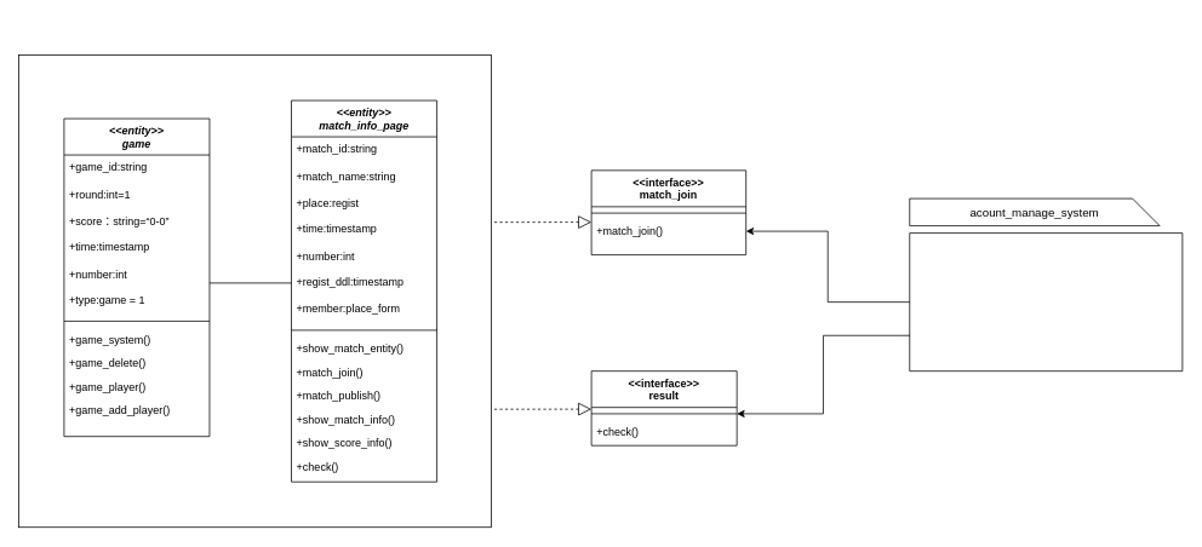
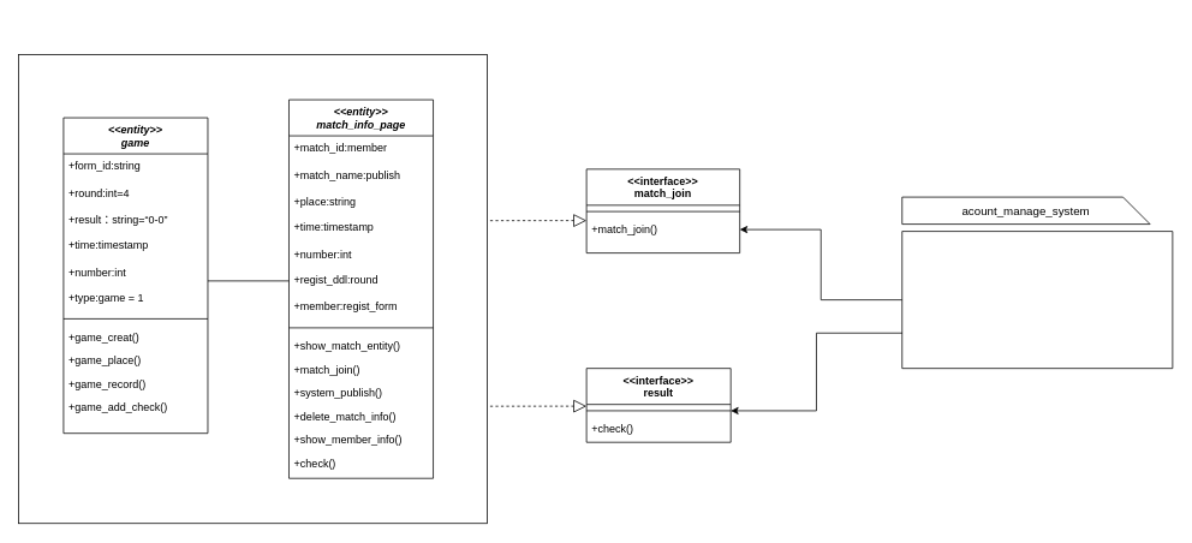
- <mxCell id="8" value="+match_id:string&#10;" style="text;align=left;verticalAlign=top;spacingLeft=4;spacingRight=4;overflow=hidden;rotatable=0;points=[[0,0.5],[1,0.5]];portConstraint=eastwest;rounded=0;shadow=0;html=0;" parent="7" vertex="1"><mxGeometry y="40" width="160" height="30" as="geometry" /></mxCell>
+ <mxCell id="8" value="+match_id:member&#10;" style="text;align=left;verticalAlign=top;spacingLeft=4;spacingRight=4;overflow=hidden;rotatable=0;points=[[0,0.5],[1,0.5]];portConstraint=eastwest;rounded=0;shadow=0;html=0;" parent="7" vertex="1"><mxGeometry y="40" width="160" height="30" as="geometry" /></mxCell>
- <mxCell id="23" value="+game_id:string&#10;" style="text;align=left;verticalAlign=top;spacingLeft=4;spacingRight=4;overflow=hidden;rotatable=0;points=[[0,0.5],[1,0.5]];portConstraint=eastwest;rounded=0;shadow=0;html=0;" parent="22" vertex="1"><mxGeometry y="40" width="160" height="30" as="geometry" /></mxCell>
+ <mxCell id="23" value="+form_id:string&#10;" style="text;align=left;verticalAlign=top;spacingLeft=4;spacingRight=4;overflow=hidden;rotatable=0;points=[[0,0.5],[1,0.5]];portConstraint=eastwest;rounded=0;shadow=0;html=0;" parent="22" vertex="1"><mxGeometry y="40" width="160" height="30" as="geometry" /></mxCell>
- <mxCell id="9" value="+match_name:string&#10;" style="text;align=left;verticalAlign=top;spacingLeft=4;spacingRight=4;overflow=hidden;rotatable=0;points=[[0,0.5],[1,0.5]];portConstraint=eastwest;rounded=0;shadow=0;html=0;" parent="7" vertex="1"><mxGeometry y="70" width="160" height="30" as="geometry" /></mxCell>
+ <mxCell id="9" value="+match_name:publish&#10;" style="text;align=left;verticalAlign=top;spacingLeft=4;spacingRight=4;overflow=hidden;rotatable=0;points=[[0,0.5],[1,0.5]];portConstraint=eastwest;rounded=0;shadow=0;html=0;" parent="7" vertex="1"><mxGeometry y="70" width="160" height="30" as="geometry" /></mxCell>
- <mxCell id="24" value="+round:int=1" style="text;align=left;verticalAlign=top;spacingLeft=4;spacingRight=4;overflow=hidden;rotatable=0;points=[[0,0.5],[1,0.5]];portConstraint=eastwest;rounded=0;shadow=0;html=0;" parent="22" vertex="1"><mxGeometry y="70" width="160" height="30" as="geometry" /></mxCell>
+ <mxCell id="24" value="+round:int=4" style="text;align=left;verticalAlign=top;spacingLeft=4;spacingRight=4;overflow=hidden;rotatable=0;points=[[0,0.5],[1,0.5]];portConstraint=eastwest;rounded=0;shadow=0;html=0;" parent="22" vertex="1"><mxGeometry y="70" width="160" height="30" as="geometry" /></mxCell>
- <mxCell id="10" value="+place:regist" style="text;align=left;verticalAlign=top;spacingLeft=4;spacingRight=4;overflow=hidden;rotatable=0;points=[[0,0.5],[1,0.5]];portConstraint=eastwest;rounded=0;shadow=0;html=0;" parent="7" vertex="1"><mxGeometry y="100" width="160" height="28" as="geometry" /></mxCell>
+ <mxCell id="10" value="+place:string" style="text;align=left;verticalAlign=top;spacingLeft=4;spacingRight=4;overflow=hidden;rotatable=0;points=[[0,0.5],[1,0.5]];portConstraint=eastwest;rounded=0;shadow=0;html=0;" parent="7" vertex="1"><mxGeometry y="100" width="160" height="28" as="geometry" /></mxCell>
- <mxCell id="25" value="+score：string=“0-0”" style="text;align=left;verticalAlign=top;spacingLeft=4;spacingRight=4;overflow=hidden;rotatable=0;points=[[0,0.5],[1,0.5]];portConstraint=eastwest;rounded=0;shadow=0;html=0;" parent="22" vertex="1"><mxGeometry y="100" width="160" height="28" as="geometry" /></mxCell>
+ <mxCell id="25" value="+result：string=“0-0”" style="text;align=left;verticalAlign=top;spacingLeft=4;spacingRight=4;overflow=hidden;rotatable=0;points=[[0,0.5],[1,0.5]];portConstraint=eastwest;rounded=0;shadow=0;html=0;" parent="22" vertex="1"><mxGeometry y="100" width="160" height="28" as="geometry" /></mxCell>
- <mxCell id="13" value="+regist_ddl:timestamp" style="text;align=left;verticalAlign=top;spacingLeft=4;spacingRight=4;overflow=hidden;rotatable=0;points=[[0,0.5],[1,0.5]];portConstraint=eastwest;rounded=0;shadow=0;html=0;" parent="7" vertex="1"><mxGeometry y="186" width="160" height="30" as="geometry" /></mxCell>
+ <mxCell id="13" value="+regist_ddl:round" style="text;align=left;verticalAlign=top;spacingLeft=4;spacingRight=4;overflow=hidden;rotatable=0;points=[[0,0.5],[1,0.5]];portConstraint=eastwest;rounded=0;shadow=0;html=0;" parent="7" vertex="1"><mxGeometry y="186" width="160" height="30" as="geometry" /></mxCell>
- <mxCell id="14" value="+member:place_form" style="text;align=left;verticalAlign=top;spacingLeft=4;spacingRight=4;overflow=hidden;rotatable=0;points=[[0,0.5],[1,0.5]];portConstraint=eastwest;rounded=0;shadow=0;html=0;" parent="7" vertex="1"><mxGeometry y="216" width="160" height="30" as="geometry" /></mxCell>
+ <mxCell id="14" value="+member:regist_form" style="text;align=left;verticalAlign=top;spacingLeft=4;spacingRight=4;overflow=hidden;rotatable=0;points=[[0,0.5],[1,0.5]];portConstraint=eastwest;rounded=0;shadow=0;html=0;" parent="7" vertex="1"><mxGeometry y="216" width="160" height="30" as="geometry" /></mxCell>
- <mxCell id="30" value="+game_system()" style="text;align=left;verticalAlign=top;spacingLeft=4;spacingRight=4;overflow=hidden;rotatable=0;points=[[0,0.5],[1,0.5]];portConstraint=eastwest;" parent="22" vertex="1"><mxGeometry y="230" width="160" height="26" as="geometry" /></mxCell>
+ <mxCell id="30" value="+game_creat()" style="text;align=left;verticalAlign=top;spacingLeft=4;spacingRight=4;overflow=hidden;rotatable=0;points=[[0,0.5],[1,0.5]];portConstraint=eastwest;" parent="22" vertex="1"><mxGeometry y="230" width="160" height="26" as="geometry" /></mxCell>
- <mxCell id="31" value="+game_delete()" style="text;align=left;verticalAlign=top;spacingLeft=4;spacingRight=4;overflow=hidden;rotatable=0;points=[[0,0.5],[1,0.5]];portConstraint=eastwest;" parent="22" vertex="1"><mxGeometry y="256" width="160" height="26" as="geometry" /></mxCell>
+ <mxCell id="31" value="+game_place()" style="text;align=left;verticalAlign=top;spacingLeft=4;spacingRight=4;overflow=hidden;rotatable=0;points=[[0,0.5],[1,0.5]];portConstraint=eastwest;" parent="22" vertex="1"><mxGeometry y="256" width="160" height="26" as="geometry" /></mxCell>
- <mxCell id="32" value="+game_player()" style="text;align=left;verticalAlign=top;spacingLeft=4;spacingRight=4;overflow=hidden;rotatable=0;points=[[0,0.5],[1,0.5]];portConstraint=eastwest;" parent="22" vertex="1"><mxGeometry y="282" width="160" height="26" as="geometry" /></mxCell>
+ <mxCell id="32" value="+game_record()" style="text;align=left;verticalAlign=top;spacingLeft=4;spacingRight=4;overflow=hidden;rotatable=0;points=[[0,0.5],[1,0.5]];portConstraint=eastwest;" parent="22" vertex="1"><mxGeometry y="282" width="160" height="26" as="geometry" /></mxCell>
- <mxCell id="18" value="+match_publish()" style="text;align=left;verticalAlign=top;spacingLeft=4;spacingRight=4;overflow=hidden;rotatable=0;points=[[0,0.5],[1,0.5]];portConstraint=eastwest;" parent="7" vertex="1"><mxGeometry y="312" width="160" height="26" as="geometry" /></mxCell>
+ <mxCell id="18" value="+system_publish()" style="text;align=left;verticalAlign=top;spacingLeft=4;spacingRight=4;overflow=hidden;rotatable=0;points=[[0,0.5],[1,0.5]];portConstraint=eastwest;" parent="7" vertex="1"><mxGeometry y="312" width="160" height="26" as="geometry" /></mxCell>
- <mxCell id="33" value="+game_add_player()" style="text;align=left;verticalAlign=top;spacingLeft=4;spacingRight=4;overflow=hidden;rotatable=0;points=[[0,0.5],[1,0.5]];portConstraint=eastwest;" parent="22" vertex="1"><mxGeometry y="308" width="160" height="26" as="geometry" /></mxCell>
+ <mxCell id="33" value="+game_add_check()" style="text;align=left;verticalAlign=top;spacingLeft=4;spacingRight=4;overflow=hidden;rotatable=0;points=[[0,0.5],[1,0.5]];portConstraint=eastwest;" parent="22" vertex="1"><mxGeometry y="308" width="160" height="26" as="geometry" /></mxCell>
- <mxCell id="19" value="+show_match_info()" style="text;align=left;verticalAlign=top;spacingLeft=4;spacingRight=4;overflow=hidden;rotatable=0;points=[[0,0.5],[1,0.5]];portConstraint=eastwest;" parent="7" vertex="1"><mxGeometry y="338" width="160" height="26" as="geometry" /></mxCell>
+ <mxCell id="19" value="+delete_match_info()" style="text;align=left;verticalAlign=top;spacingLeft=4;spacingRight=4;overflow=hidden;rotatable=0;points=[[0,0.5],[1,0.5]];portConstraint=eastwest;" parent="7" vertex="1"><mxGeometry y="338" width="160" height="26" as="geometry" /></mxCell>
- <mxCell id="20" value="+show_score_info()" style="text;align=left;verticalAlign=top;spacingLeft=4;spacingRight=4;overflow=hidden;rotatable=0;points=[[0,0.5],[1,0.5]];portConstraint=eastwest;" parent="7" vertex="1"><mxGeometry y="364" width="160" height="26" as="geometry" /></mxCell>
+ <mxCell id="20" value="+show_member_info()" style="text;align=left;verticalAlign=top;spacingLeft=4;spacingRight=4;overflow=hidden;rotatable=0;points=[[0,0.5],[1,0.5]];portConstraint=eastwest;" parent="7" vertex="1"><mxGeometry y="364" width="160" height="26" as="geometry" /></mxCell>
